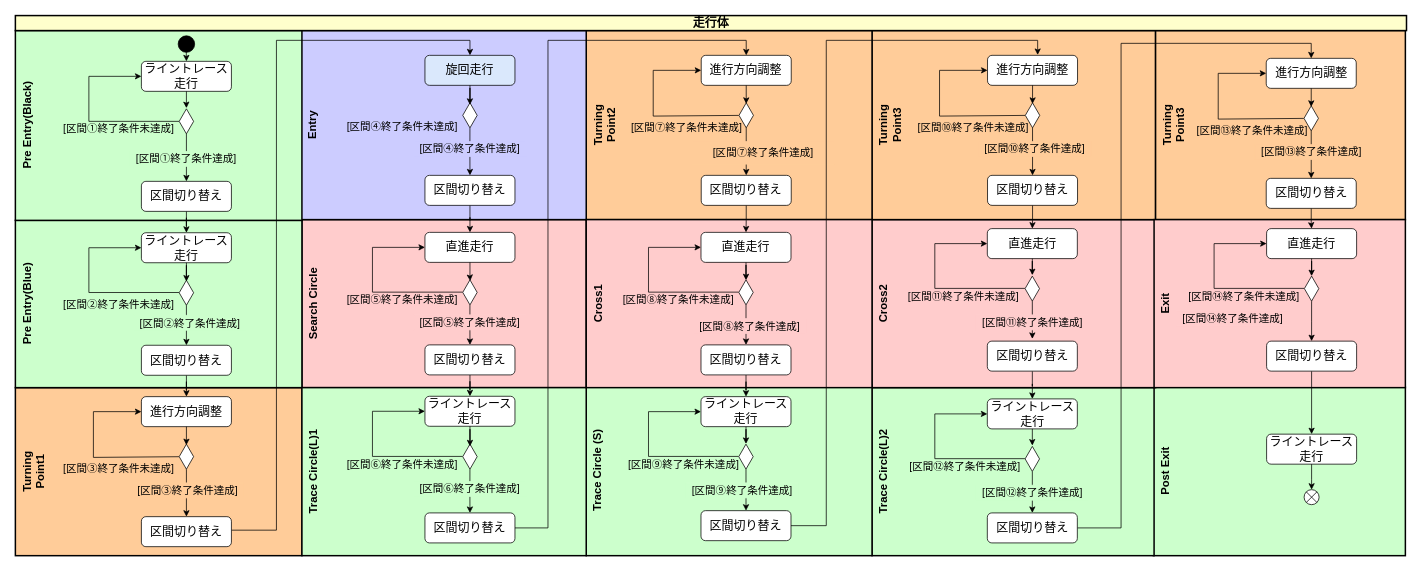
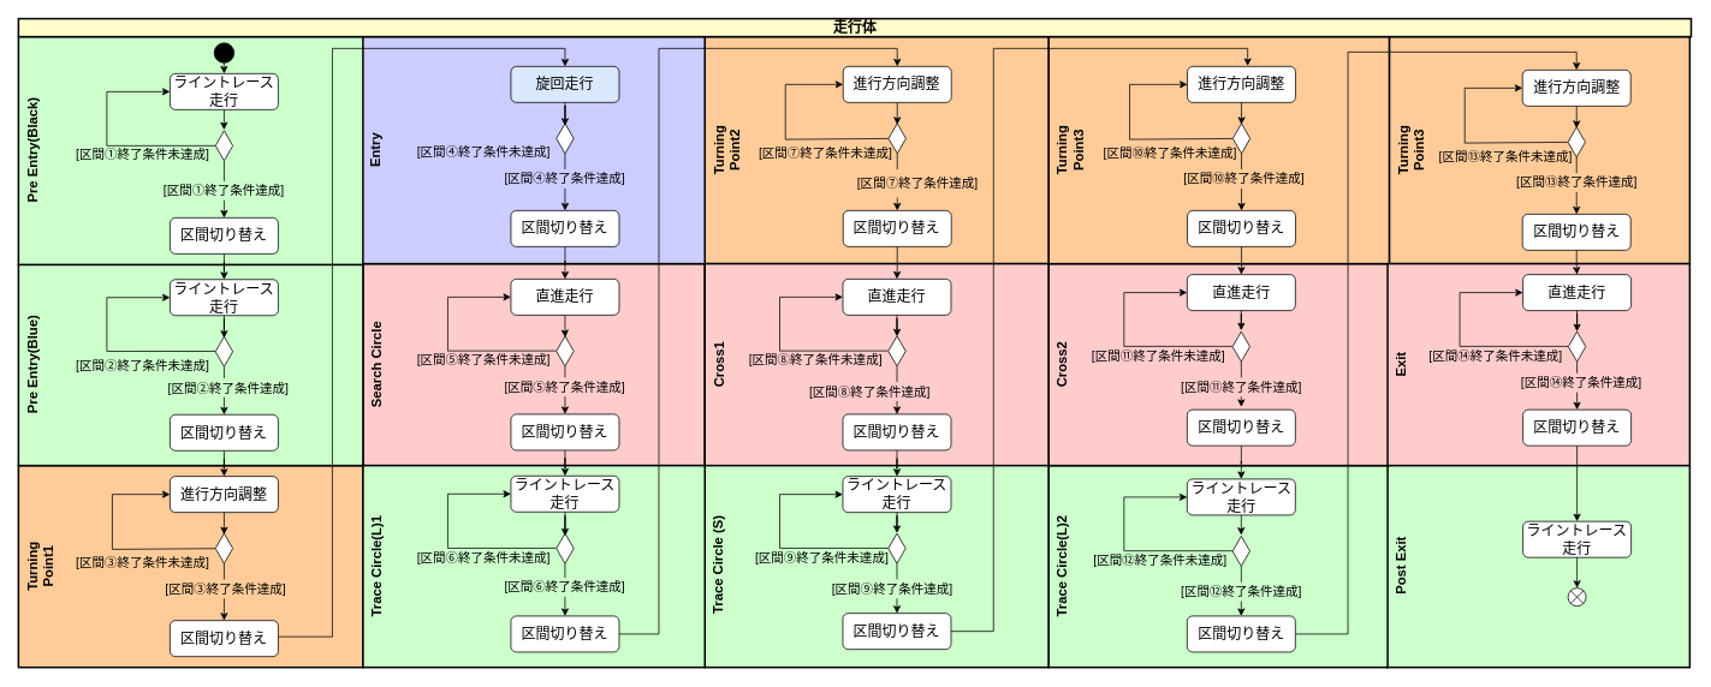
- <mxCell id="102" value="[区間⑭終了条件達成]" style="text;html=1;align=center;verticalAlign=middle;whiteSpace=wrap;rounded=0;fontSize=14;strokeColor=#FFCCCC;fillColor=light-dark(#FFCCCC,var(--ge-dark-color, #121212));" parent="1" vertex="1"><mxGeometry x="1568" y="414" width="150" height="20" as="geometry" /></mxCell>
+ <mxCell id="102" value="[区間⑭終了条件達成]" style="text;html=1;align=center;verticalAlign=middle;whiteSpace=wrap;rounded=0;fontSize=14;strokeColor=#FFCCCC;fillColor=light-dark(#FFCCCC,var(--ge-dark-color, #121212));" parent="1" vertex="1"><mxGeometry x="1678" y="414" width="150" height="20" as="geometry" /></mxCell>
- <mxCell id="69" value="[区間⑧終了条件達成]" style="text;html=1;align=center;verticalAlign=middle;whiteSpace=wrap;rounded=0;fontSize=14;strokeColor=#FFCCCC;fillColor=light-dark(#FFCCCC,var(--ge-dark-color, #121212));" parent="1" vertex="1"><mxGeometry x="924" y="424" width="150" height="20" as="geometry" /></mxCell>
+ <mxCell id="69" value="[区間⑧終了条件達成]" style="text;html=1;align=center;verticalAlign=middle;whiteSpace=wrap;rounded=0;fontSize=14;strokeColor=#FFCCCC;fillColor=light-dark(#FFCCCC,var(--ge-dark-color, #121212));" parent="1" vertex="1"><mxGeometry x="889" y="424" width="150" height="20" as="geometry" /></mxCell>
